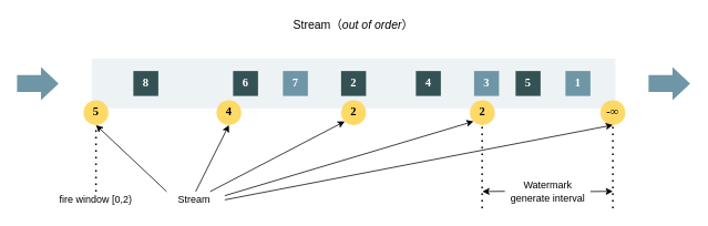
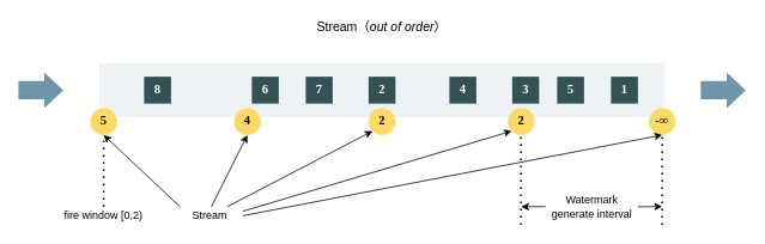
- <mxCell id="11" value="&lt;font color=&quot;#ffffff&quot;&gt;&lt;b&gt;7&lt;/b&gt;&lt;/font&gt;" style="whiteSpace=wrap;html=1;aspect=fixed;fontSize=14;strokeColor=none;fillColor=#6e96a6;fontFamily=Tahoma;" parent="1" vertex="1"><mxGeometry x="340" y="85" width="30" height="30" as="geometry" /></mxCell>
+ <mxCell id="11" value="&lt;font color=&quot;#ffffff&quot;&gt;&lt;b&gt;7&lt;/b&gt;&lt;/font&gt;" style="whiteSpace=wrap;html=1;aspect=fixed;fontSize=14;strokeColor=none;fillColor=#345253;fontFamily=Tahoma;" parent="1" vertex="1"><mxGeometry x="340" y="85" width="30" height="30" as="geometry" /></mxCell>
- <mxCell id="8" value="&lt;font color=&quot;#ffffff&quot;&gt;&lt;b&gt;3&lt;/b&gt;&lt;/font&gt;" style="whiteSpace=wrap;html=1;aspect=fixed;fontSize=14;strokeColor=none;fillColor=#6e96a6;fontFamily=Tahoma;" parent="1" vertex="1"><mxGeometry x="570" y="85" width="30" height="30" as="geometry" /></mxCell>
+ <mxCell id="8" value="&lt;font color=&quot;#ffffff&quot;&gt;&lt;b&gt;3&lt;/b&gt;&lt;/font&gt;" style="whiteSpace=wrap;html=1;aspect=fixed;fontSize=14;strokeColor=none;fillColor=#345253;fontFamily=Tahoma;" parent="1" vertex="1"><mxGeometry x="570" y="85" width="30" height="30" as="geometry" /></mxCell>
- <mxCell id="6" value="&lt;font color=&quot;#ffffff&quot;&gt;&lt;b&gt;1&lt;/b&gt;&lt;/font&gt;" style="whiteSpace=wrap;html=1;aspect=fixed;fontSize=14;strokeColor=none;fillColor=#6e96a6;fontFamily=Tahoma;" parent="1" vertex="1"><mxGeometry x="680" y="85" width="30" height="30" as="geometry" /></mxCell>
+ <mxCell id="6" value="&lt;font color=&quot;#ffffff&quot;&gt;&lt;b&gt;1&lt;/b&gt;&lt;/font&gt;" style="whiteSpace=wrap;html=1;aspect=fixed;fontSize=14;strokeColor=none;fillColor=#345253;fontFamily=Tahoma;" parent="1" vertex="1"><mxGeometry x="680" y="85" width="30" height="30" as="geometry" /></mxCell>
